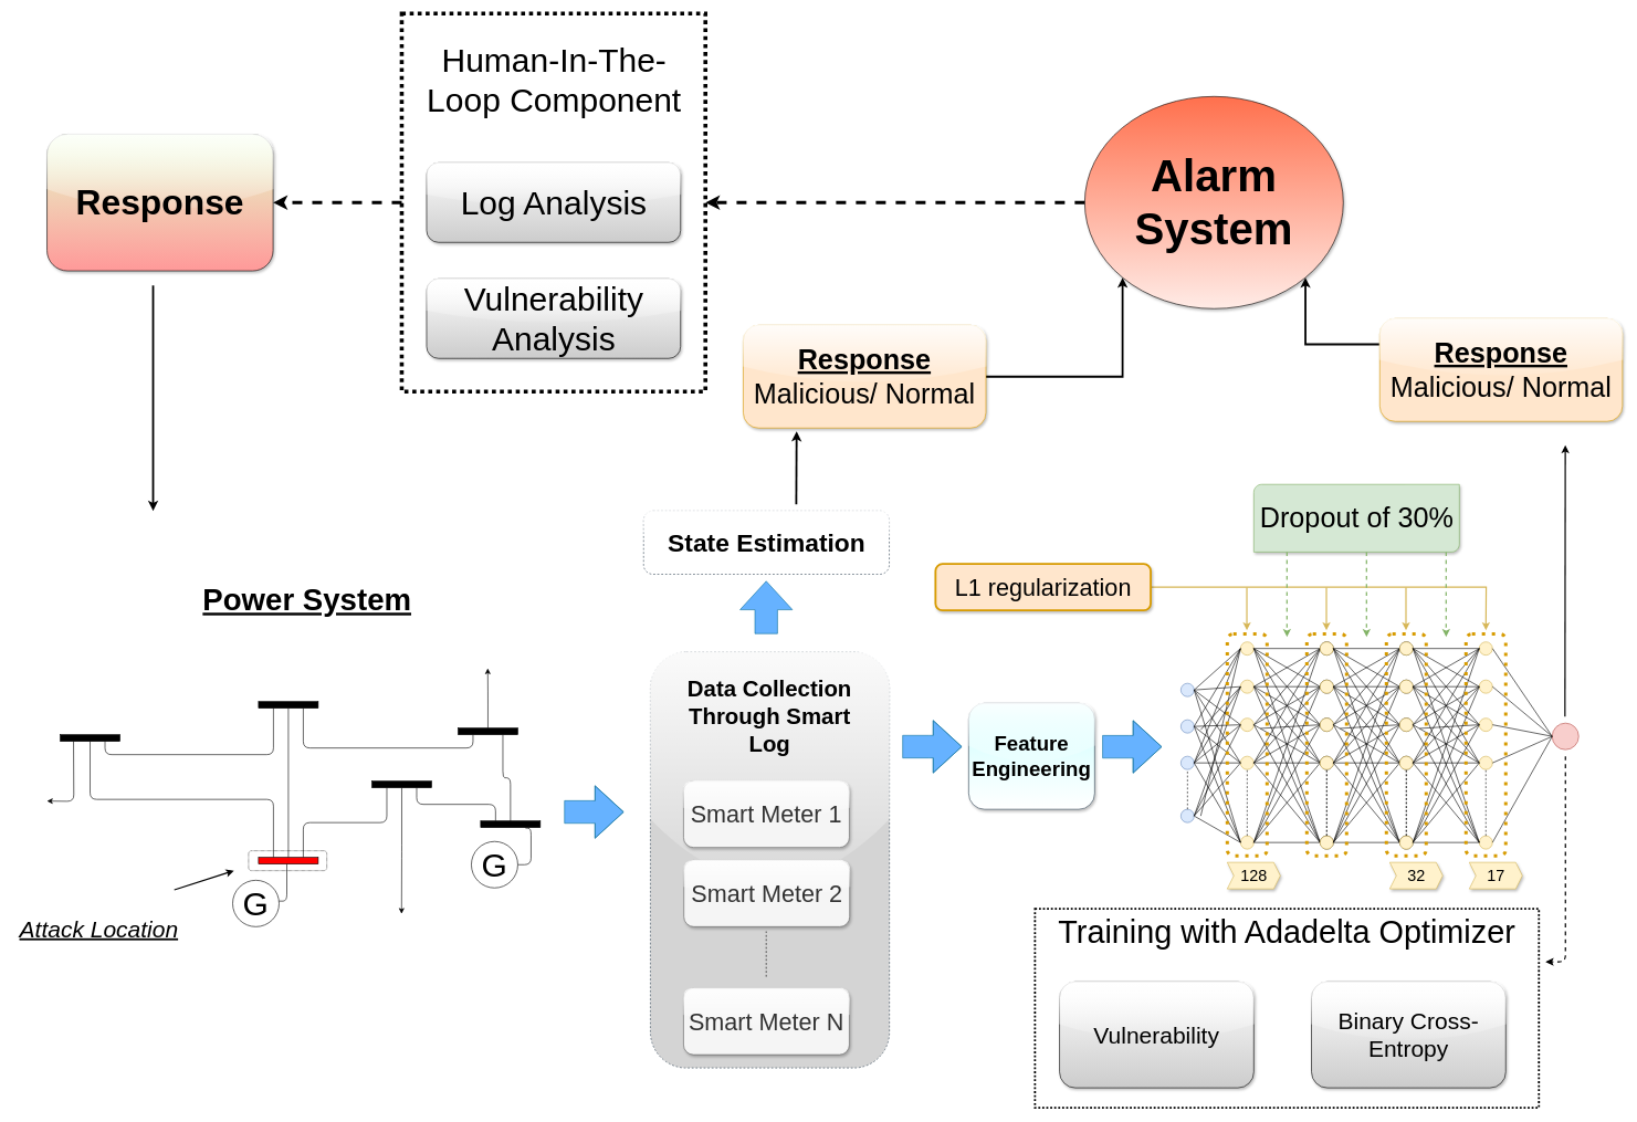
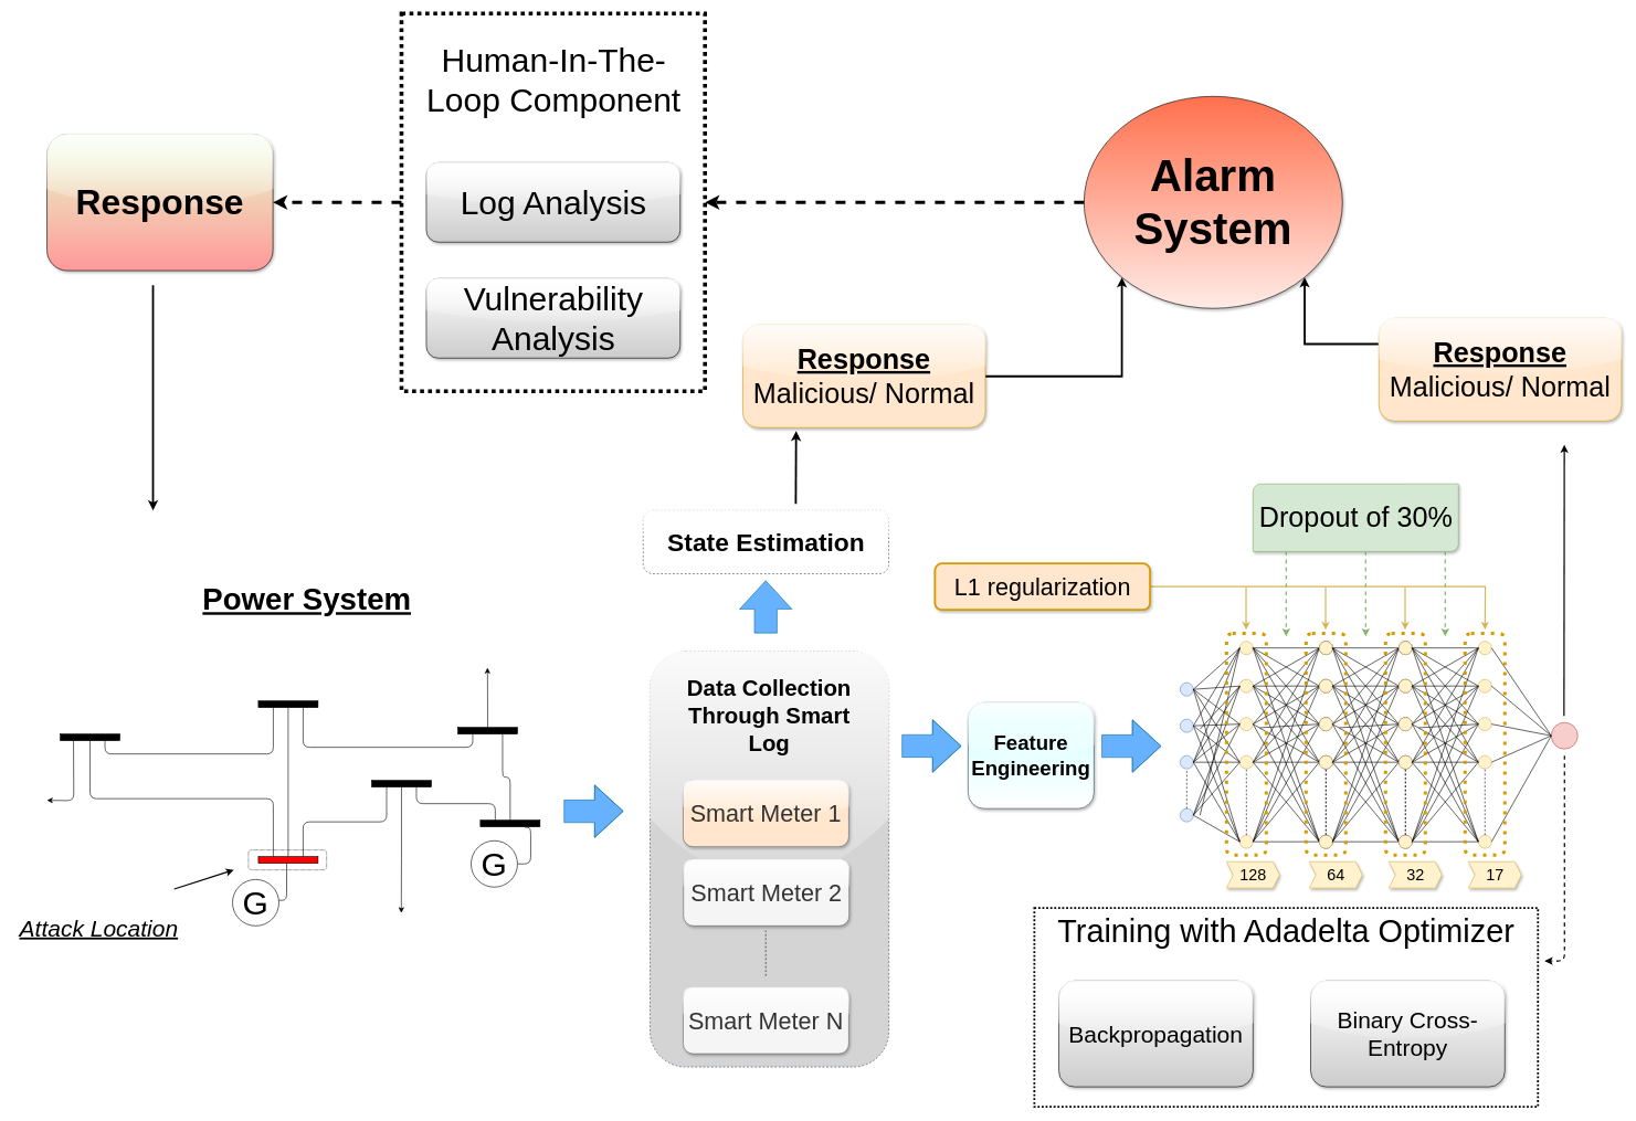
- <mxCell id="191" value="Smart Meter 1" style="rounded=1;whiteSpace=wrap;html=1;fillColor=#f5f5f5;strokeColor=#666666;fontColor=#333333;fontSize=36;shadow=1;glass=1;" parent="1" vertex="1"><mxGeometry x="1030" y="1177.5" width="250" height="100" as="geometry" /></mxCell>
+ <mxCell id="191" value="Smart Meter 1" style="rounded=1;whiteSpace=wrap;html=1;fillColor=#ffe6cc;strokeColor=#666666;fontColor=#333333;fontSize=36;shadow=1;glass=1;" parent="1" vertex="1"><mxGeometry x="1030" y="1177.5" width="250" height="100" as="geometry" /></mxCell>
+ <mxCell id="156" value="64" style="html=1;shadow=1;dashed=0;align=center;verticalAlign=middle;shape=mxgraph.arrows2.arrow;dy=0;dx=10;notch=10;fillColor=#fff2cc;strokeColor=#d6b656;fontSize=24;" parent="1" vertex="1"><mxGeometry x="1975" y="1300" width="80" height="40" as="geometry" /></mxCell>
- <mxCell id="214" value="Vulnerability" style="rounded=1;whiteSpace=wrap;html=1;fontSize=35;gradientColor=#CCCCCC;glass=1;shadow=1;" parent="1" vertex="1"><mxGeometry x="1597" y="1480" width="293" height="160" as="geometry" /></mxCell>
+ <mxCell id="214" value="Backpropagation" style="rounded=1;whiteSpace=wrap;html=1;fontSize=35;gradientColor=#CCCCCC;glass=1;shadow=1;" parent="1" vertex="1"><mxGeometry x="1597" y="1480" width="293" height="160" as="geometry" /></mxCell>
